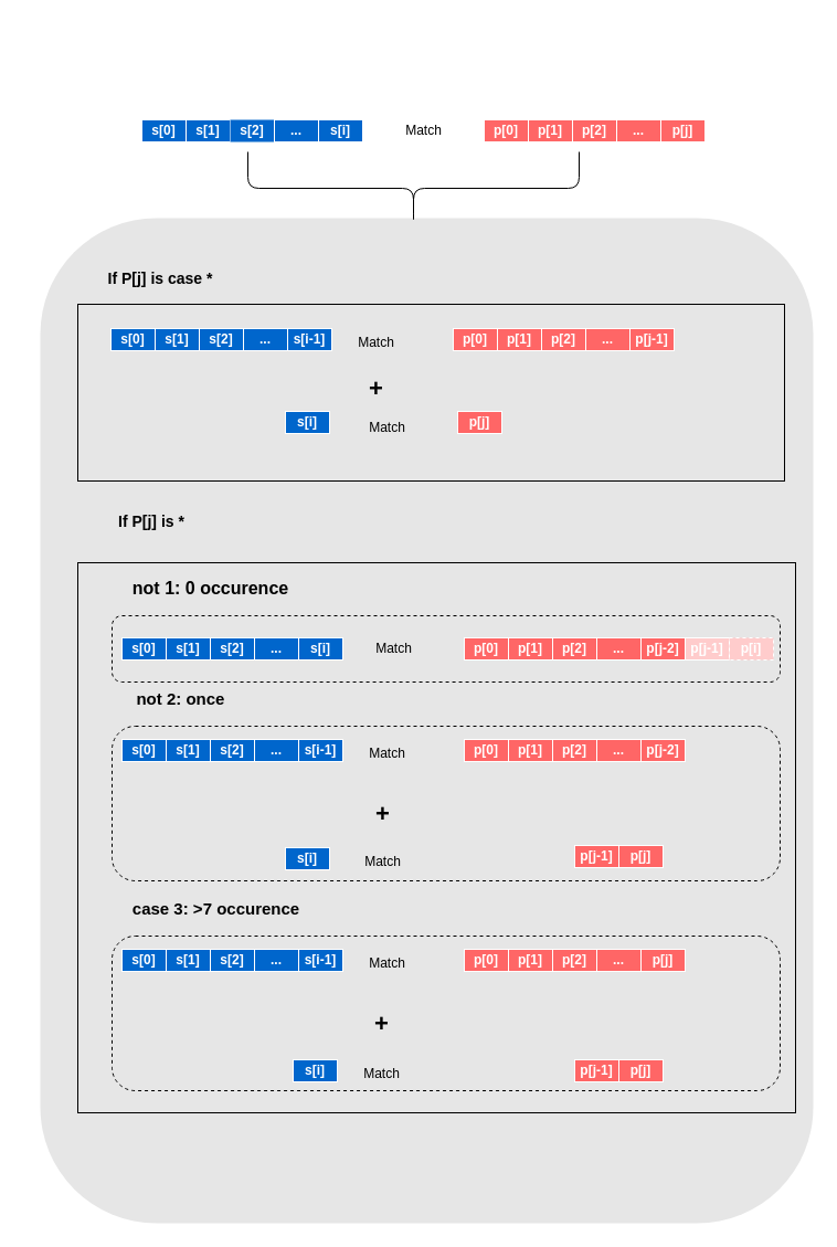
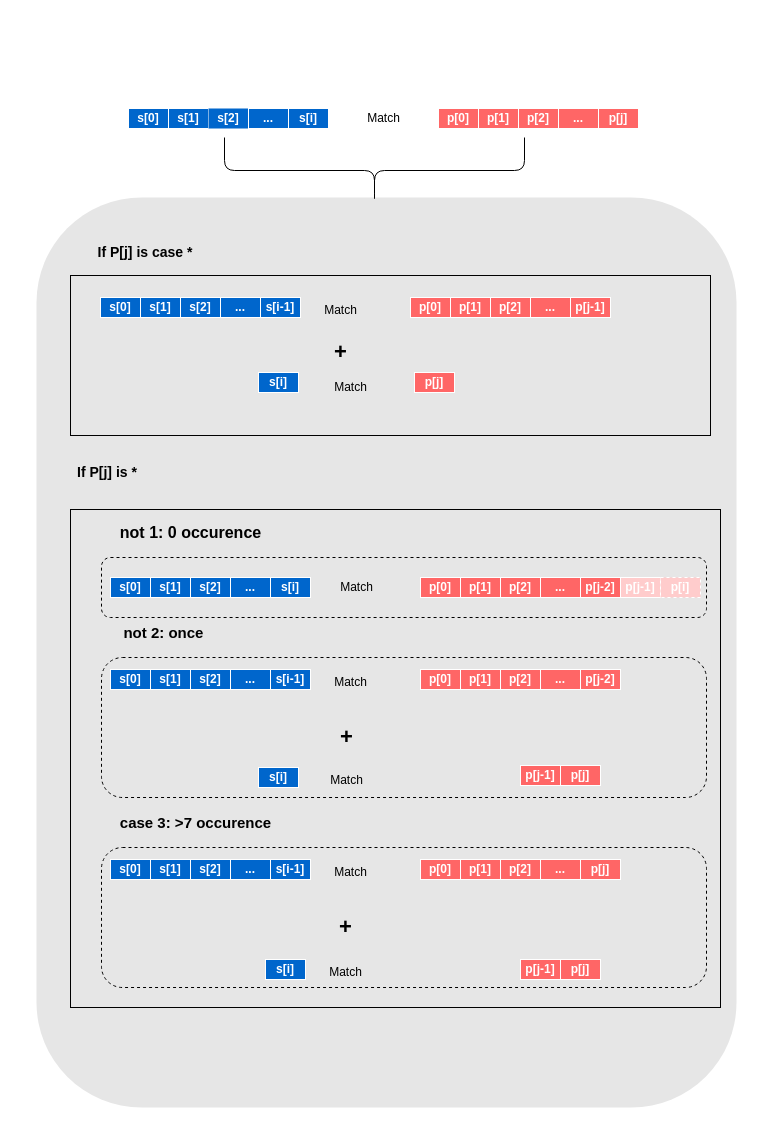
- <mxCell id="32" value="If P[j] is *" style="text;html=1;align=left;verticalAlign=middle;whiteSpace=wrap;rounded=0;fontStyle=1;fontSize=14;" vertex="1" parent="1"><mxGeometry x="105" y="457" width="250" height="30" as="geometry" /></mxCell>
+ <mxCell id="32" value="If P[j] is *" style="text;html=1;align=left;verticalAlign=middle;whiteSpace=wrap;rounded=0;fontStyle=1;fontSize=14;" vertex="1" parent="1"><mxGeometry x="75" y="457" width="250" height="30" as="geometry" /></mxCell>
